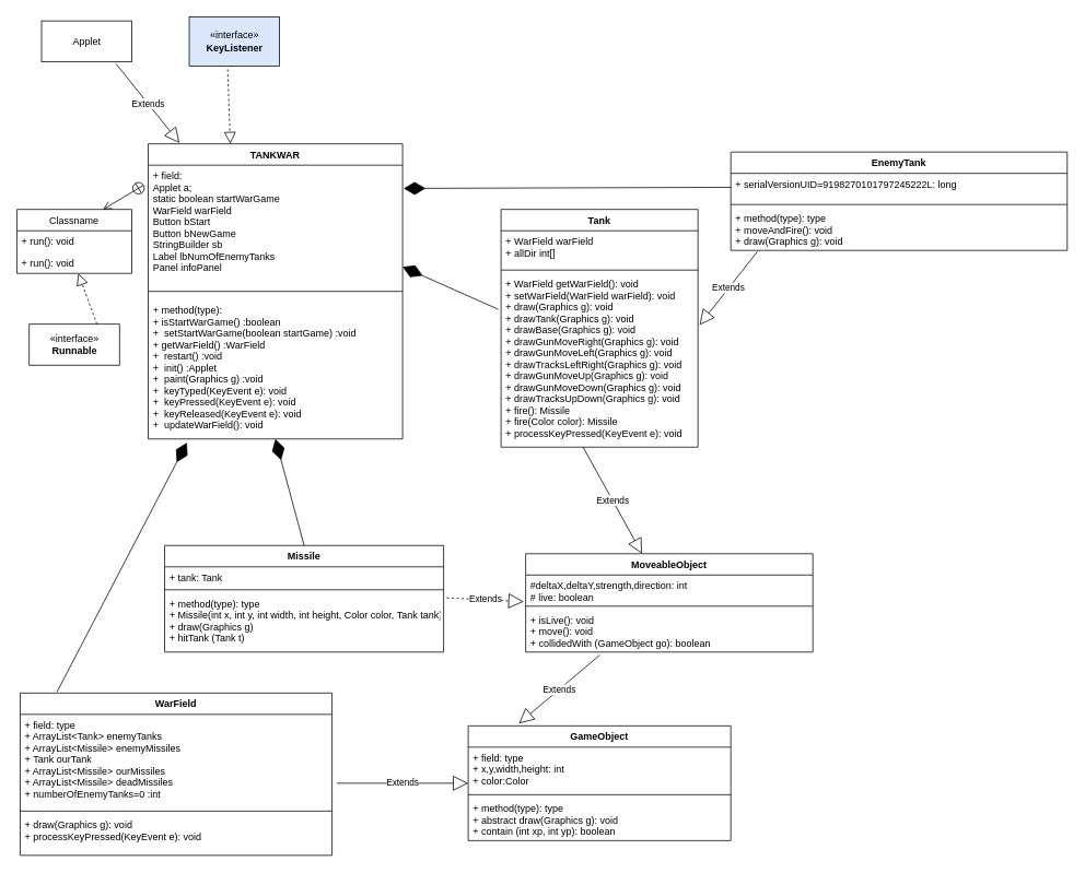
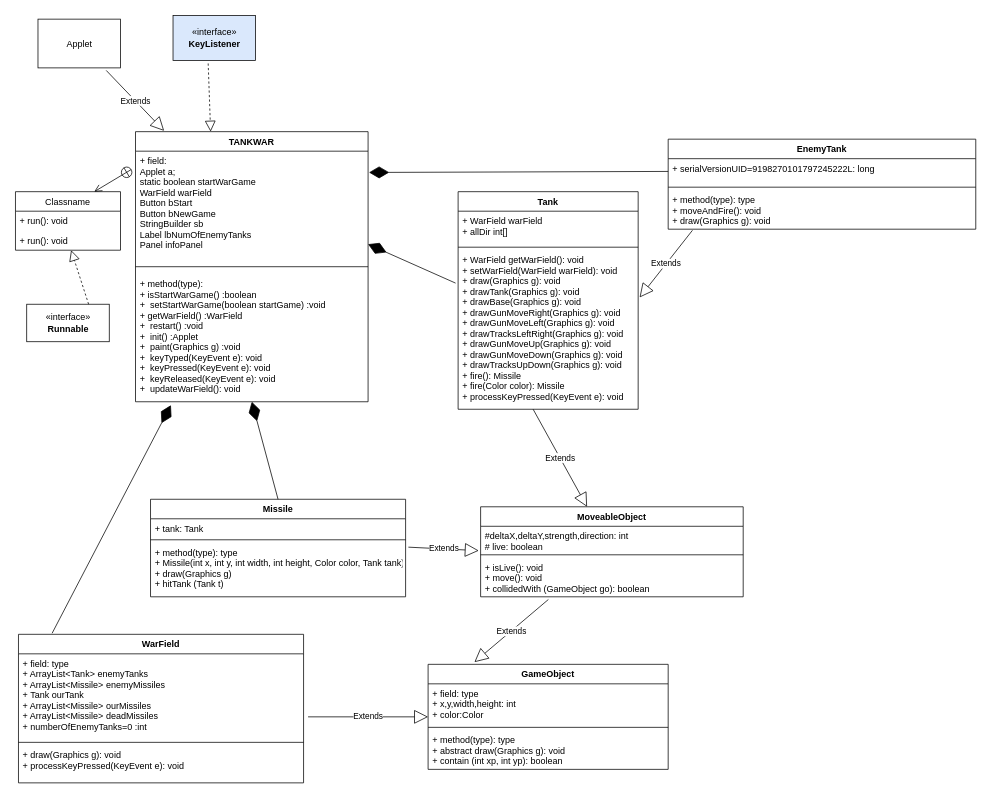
- <mxCell id="34" value="Applet&lt;br&gt;" style="html=1;" vertex="1" parent="1"><mxGeometry x="50" y="25" width="110" height="50" as="geometry" /></mxCell>
+ <mxCell id="34" value="Applet&lt;br&gt;" style="html=1;" vertex="1" parent="1"><mxGeometry x="50" y="25" width="110" height="65" as="geometry" /></mxCell>
- <mxCell id="27" value="«interface»&lt;br&gt;&lt;b&gt;Runnable&lt;/b&gt;" style="html=1;" vertex="1" parent="1"><mxGeometry x="35" y="395" width="110" height="50" as="geometry" /></mxCell>
+ <mxCell id="27" value="«interface»&lt;br&gt;&lt;b&gt;Runnable&lt;/b&gt;" style="html=1;" vertex="1" parent="1"><mxGeometry x="35" y="405" width="110" height="50" as="geometry" /></mxCell>
- <mxCell id="43" value="Extends" style="endArrow=block;endSize=16;endFill=0;html=1;entryX=-0.007;entryY=0.954;entryDx=0;entryDy=0;entryPerimeter=0;exitX=1.011;exitY=0.081;exitDx=0;exitDy=0;exitPerimeter=0;dashed=1;" edge="1" parent="1" source="17" target="19"><mxGeometry width="160" relative="1" as="geometry"><mxPoint x="540" y="515" as="sourcePoint" /><mxPoint x="670" y="515" as="targetPoint" /><Array as="points" /></mxGeometry></mxCell>
+ <mxCell id="43" value="Extends" style="endArrow=block;endSize=16;endFill=0;html=1;entryX=-0.007;entryY=0.954;entryDx=0;entryDy=0;entryPerimeter=0;exitX=1.011;exitY=0.081;exitDx=0;exitDy=0;exitPerimeter=0;" edge="1" parent="1" source="17" target="19"><mxGeometry width="160" relative="1" as="geometry"><mxPoint x="540" y="515" as="sourcePoint" /><mxPoint x="670" y="515" as="targetPoint" /><Array as="points" /></mxGeometry></mxCell>
